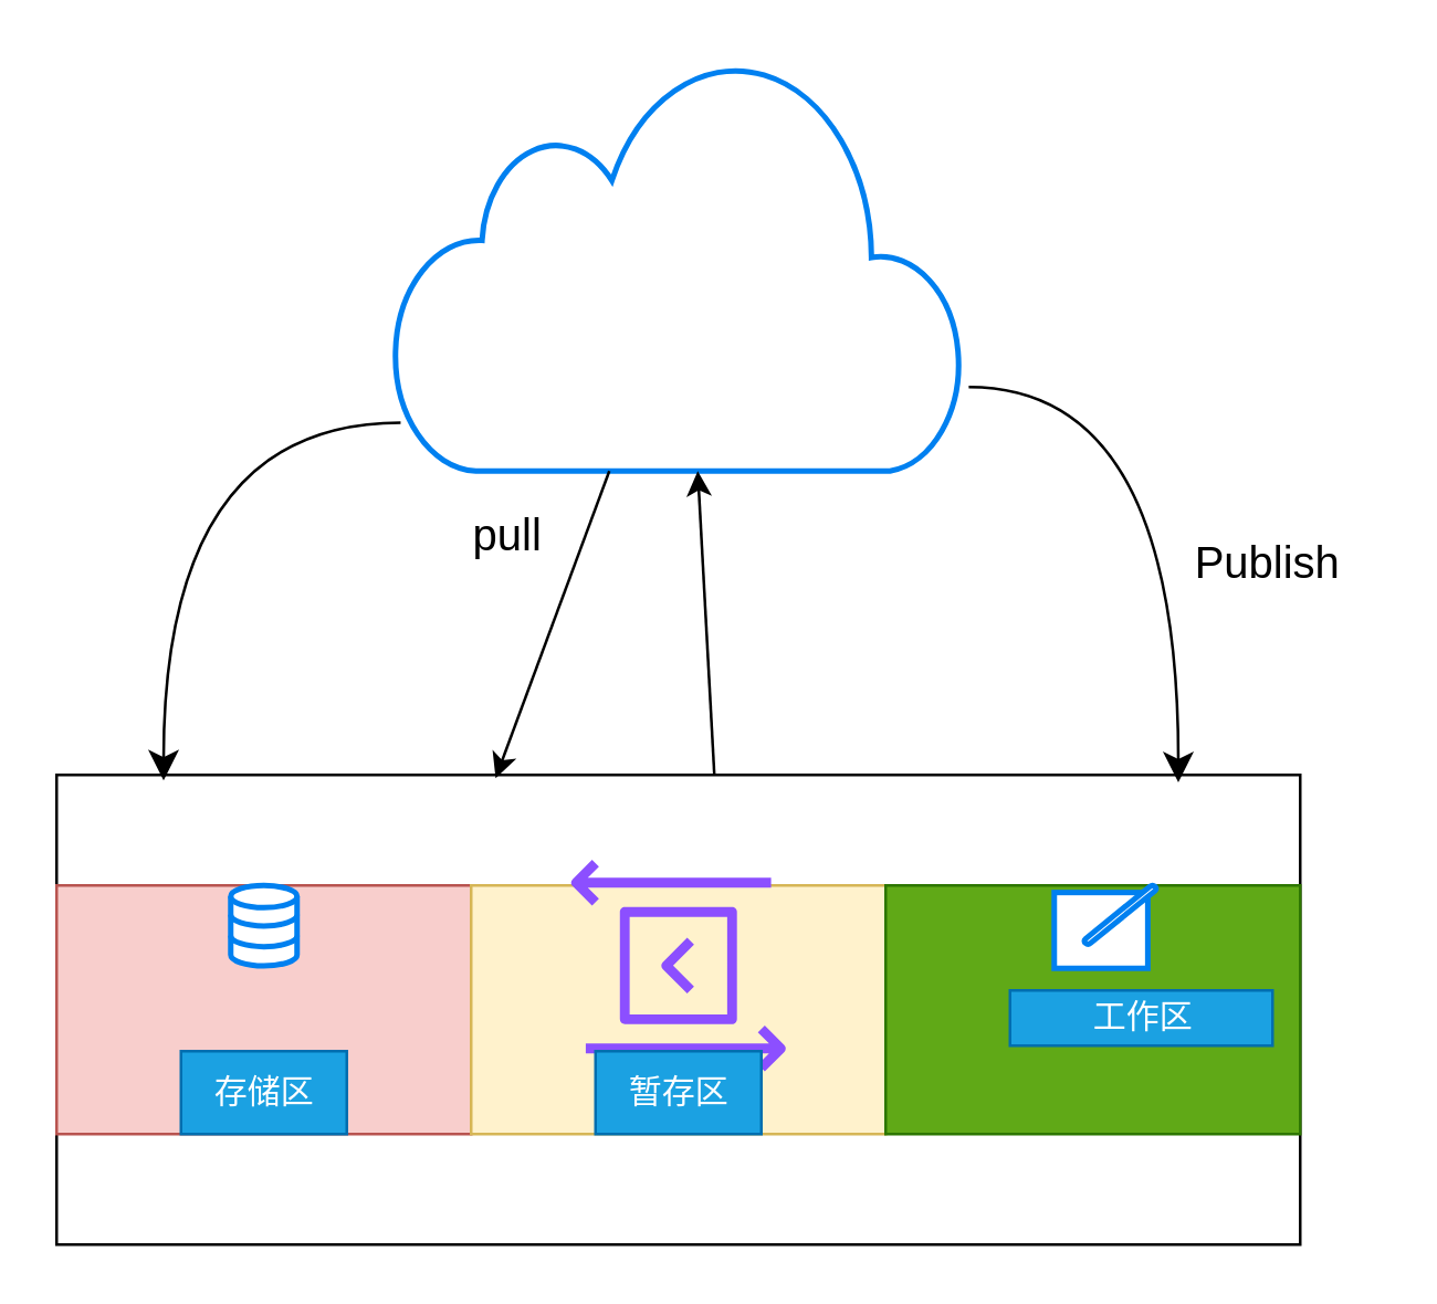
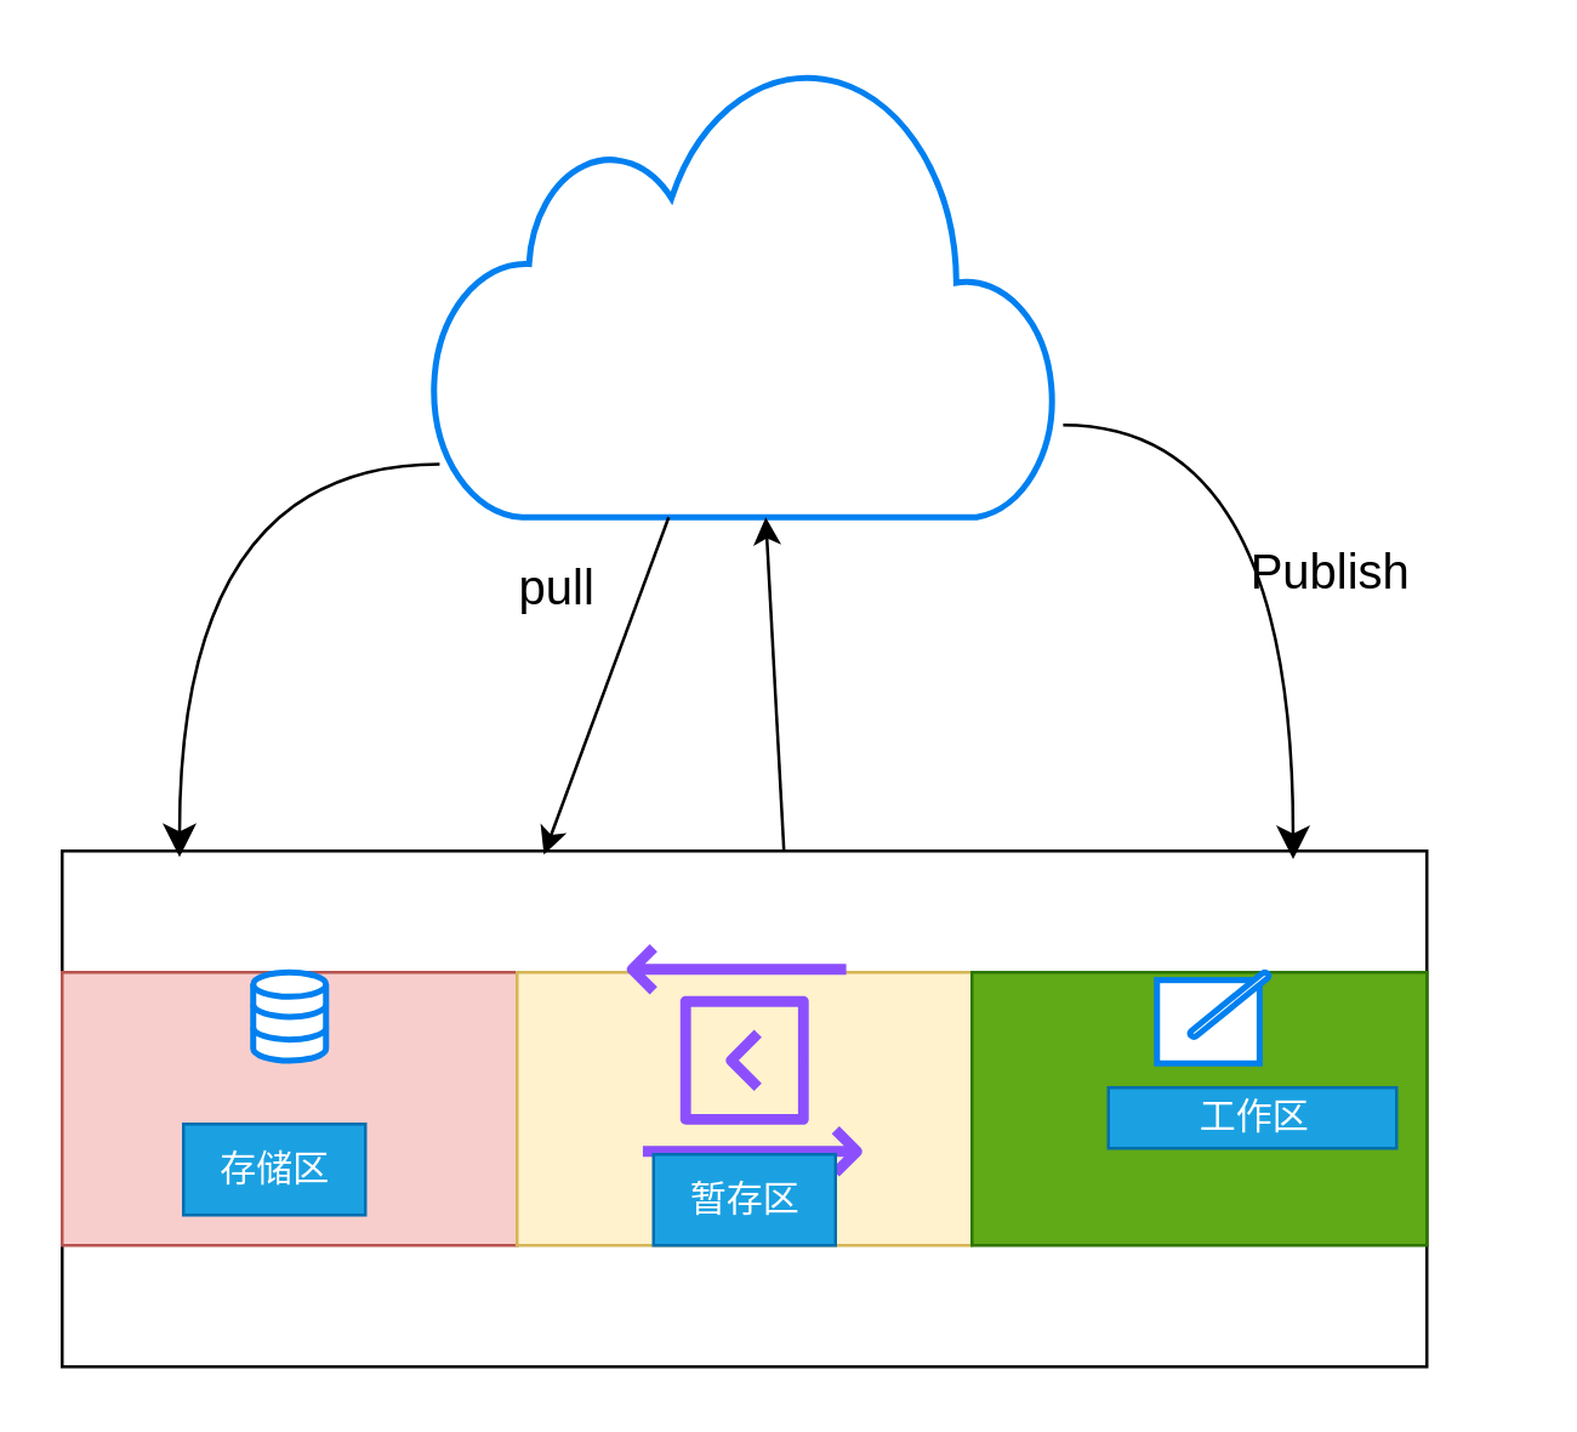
- <mxCell id="17" value="Publish" style="text;html=1;align=center;verticalAlign=middle;resizable=0;points=[];autosize=1;strokeColor=none;fillColor=none;fontSize=16;" vertex="1" parent="1"><mxGeometry x="418" y="188" width="80" height="30" as="geometry" /></mxCell>
+ <mxCell id="17" value="Publish" style="text;html=1;align=center;verticalAlign=middle;resizable=0;points=[];autosize=1;strokeColor=none;fillColor=none;fontSize=16;" vertex="1" parent="1"><mxGeometry x="398" y="173" width="80" height="30" as="geometry" /></mxCell>
- <mxCell id="14" value="存储区&lt;br&gt;" style="text;html=1;align=center;verticalAlign=middle;resizable=0;points=[];autosize=1;strokeColor=#006EAF;fillColor=#1ba1e2;fontColor=#ffffff;" vertex="1" parent="1"><mxGeometry x="65" y="380" width="60" height="30" as="geometry" /></mxCell>
+ <mxCell id="14" value="存储区&lt;br&gt;" style="text;html=1;align=center;verticalAlign=middle;resizable=0;points=[];autosize=1;strokeColor=#006EAF;fillColor=#1ba1e2;fontColor=#ffffff;" vertex="1" parent="1"><mxGeometry x="60" y="370" width="60" height="30" as="geometry" /></mxCell>
